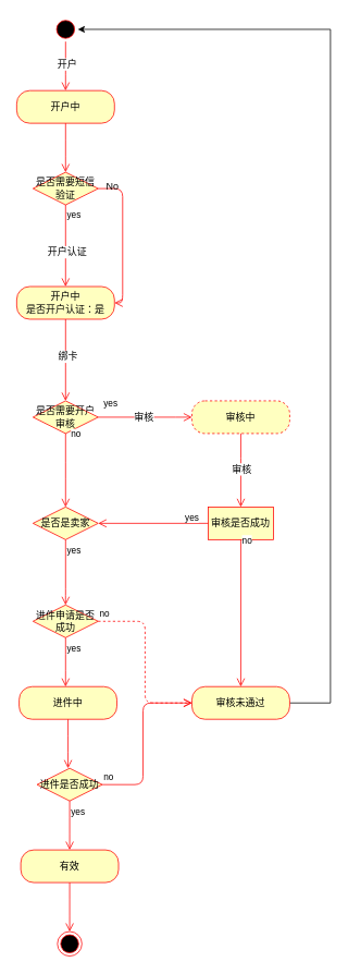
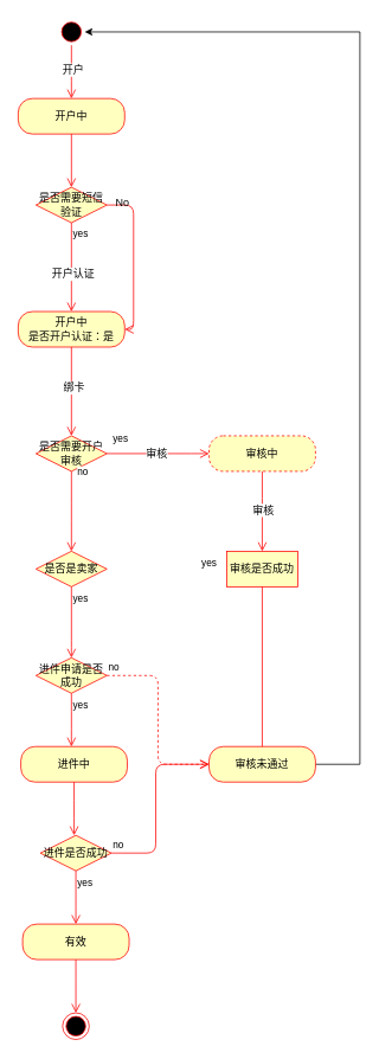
- <mxCell id="37" value="no" style="edgeStyle=orthogonalEdgeStyle;html=1;align=left;verticalAlign=bottom;endArrow=open;endSize=8;strokeColor=#ff0000;entryX=1;entryY=0.5;entryDx=0;entryDy=0;" edge="1" source="36" parent="1" target="19"><mxGeometry x="-1" y="50" relative="1" as="geometry"><mxPoint x="435" y="640" as="targetPoint" /><mxPoint x="40" y="-20" as="offset" /></mxGeometry></mxCell>
- <mxCell id="38" value="yes" style="edgeStyle=orthogonalEdgeStyle;html=1;align=left;verticalAlign=top;endArrow=open;endSize=8;strokeColor=#ff0000;" edge="1" source="36" parent="1" target="25"><mxGeometry x="-1" y="-81" relative="1" as="geometry"><mxPoint x="295" y="720" as="targetPoint" /><mxPoint x="11" y="-40" as="offset" /></mxGeometry></mxCell>
+ <mxCell id="38" value="yes" style="edgeStyle=orthogonalEdgeStyle;html=1;align=left;verticalAlign=top;endArrow=none;endSize=8;strokeColor=#ff0000;" edge="1" source="36" parent="1" target="25"><mxGeometry x="-1" y="-81" relative="1" as="geometry"><mxPoint x="295" y="720" as="targetPoint" /><mxPoint x="11" y="-40" as="offset" /></mxGeometry></mxCell>
